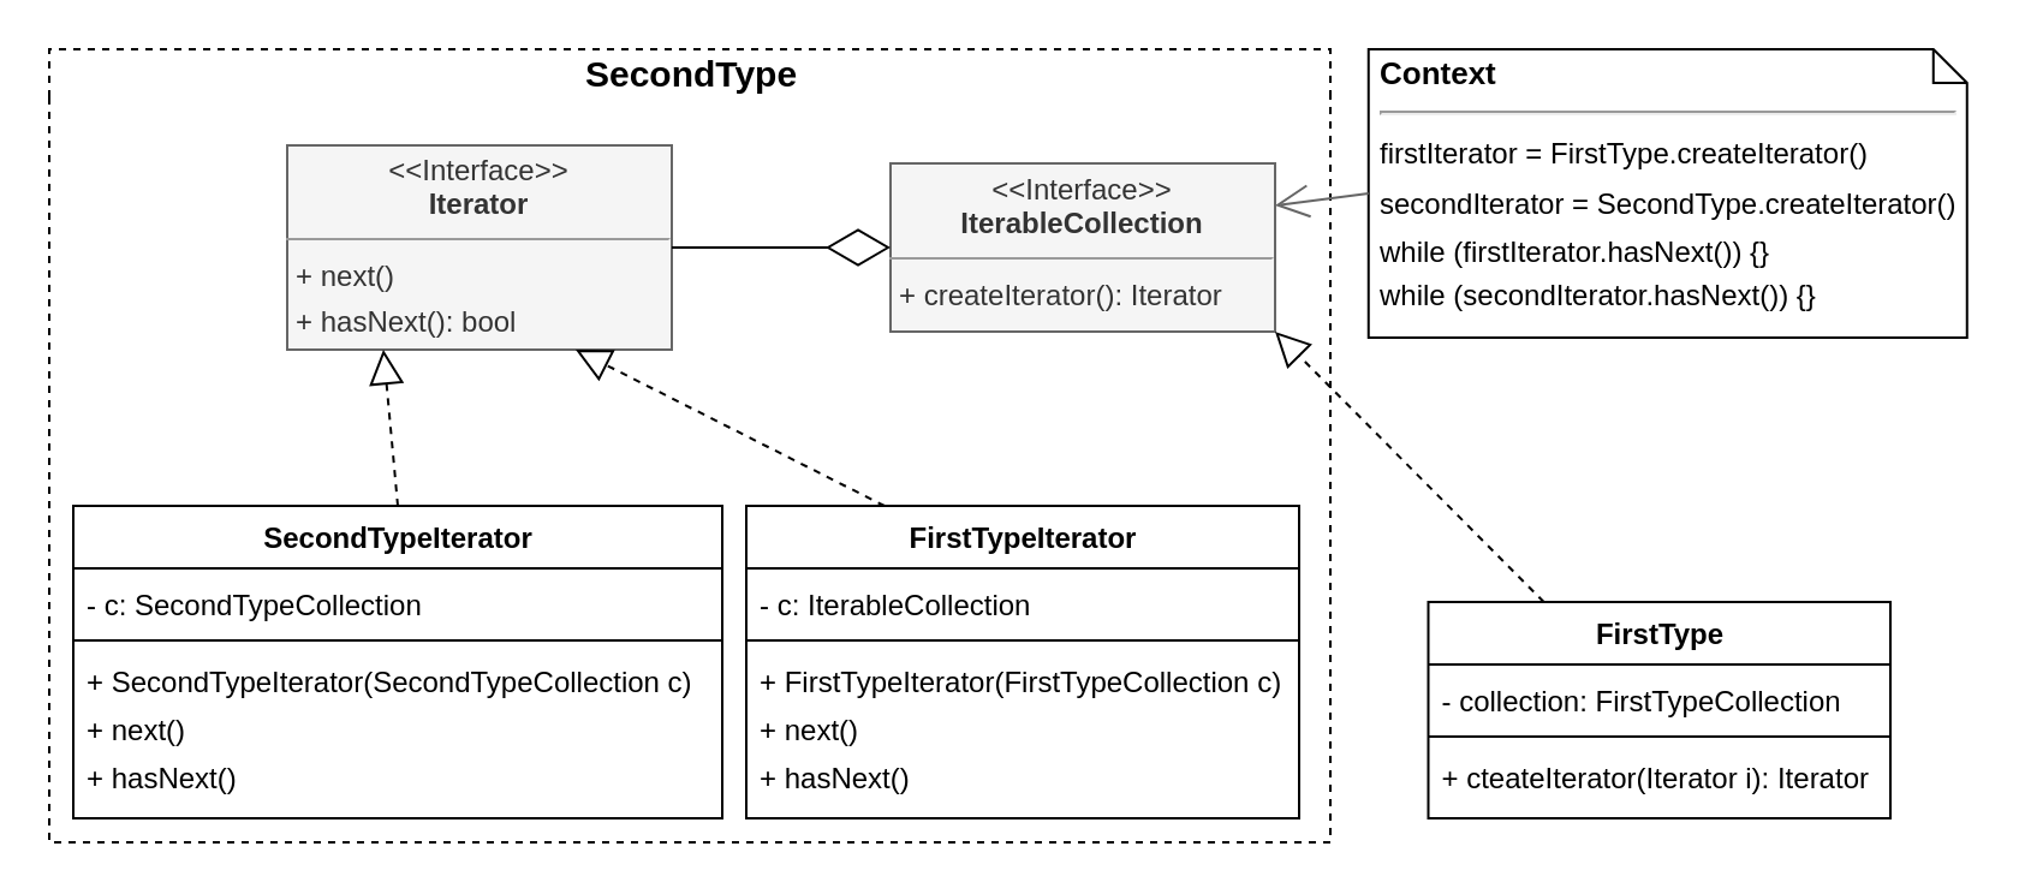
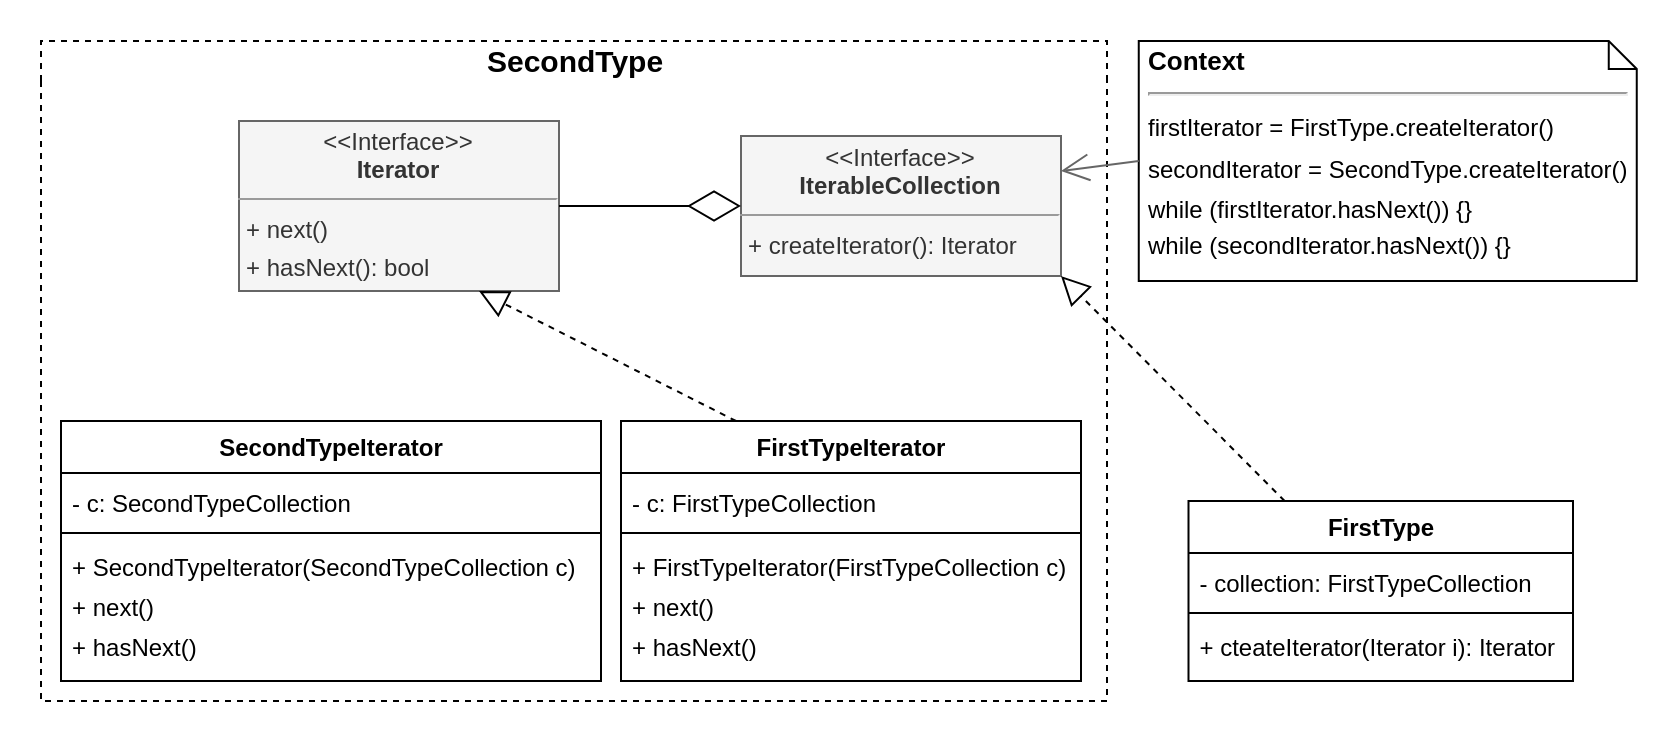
- <mxCell id="10" value="" style="endArrow=block;dashed=1;endFill=0;endSize=12;html=1;entryX=0.25;entryY=1;entryDx=0;entryDy=0;exitX=0.5;exitY=0;exitDx=0;exitDy=0;" edge="1" parent="1" source="15" target="3"><mxGeometry width="160" relative="1" as="geometry"><mxPoint x="432" y="30" as="sourcePoint" /><mxPoint x="352" y="70" as="targetPoint" /></mxGeometry></mxCell>
- <mxCell id="22" value="- c: IterableCollection" style="text;strokeColor=none;fillColor=none;align=left;verticalAlign=top;spacingLeft=4;spacingRight=4;overflow=hidden;rotatable=0;points=[[0,0.5],[1,0.5]];portConstraint=eastwest;spacingTop=2;" vertex="1" parent="21"><mxGeometry y="26" width="230" height="26" as="geometry" /></mxCell>
+ <mxCell id="22" value="- c: FirstTypeCollection" style="text;strokeColor=none;fillColor=none;align=left;verticalAlign=top;spacingLeft=4;spacingRight=4;overflow=hidden;rotatable=0;points=[[0,0.5],[1,0.5]];portConstraint=eastwest;spacingTop=2;" vertex="1" parent="21"><mxGeometry y="26" width="230" height="26" as="geometry" /></mxCell>
